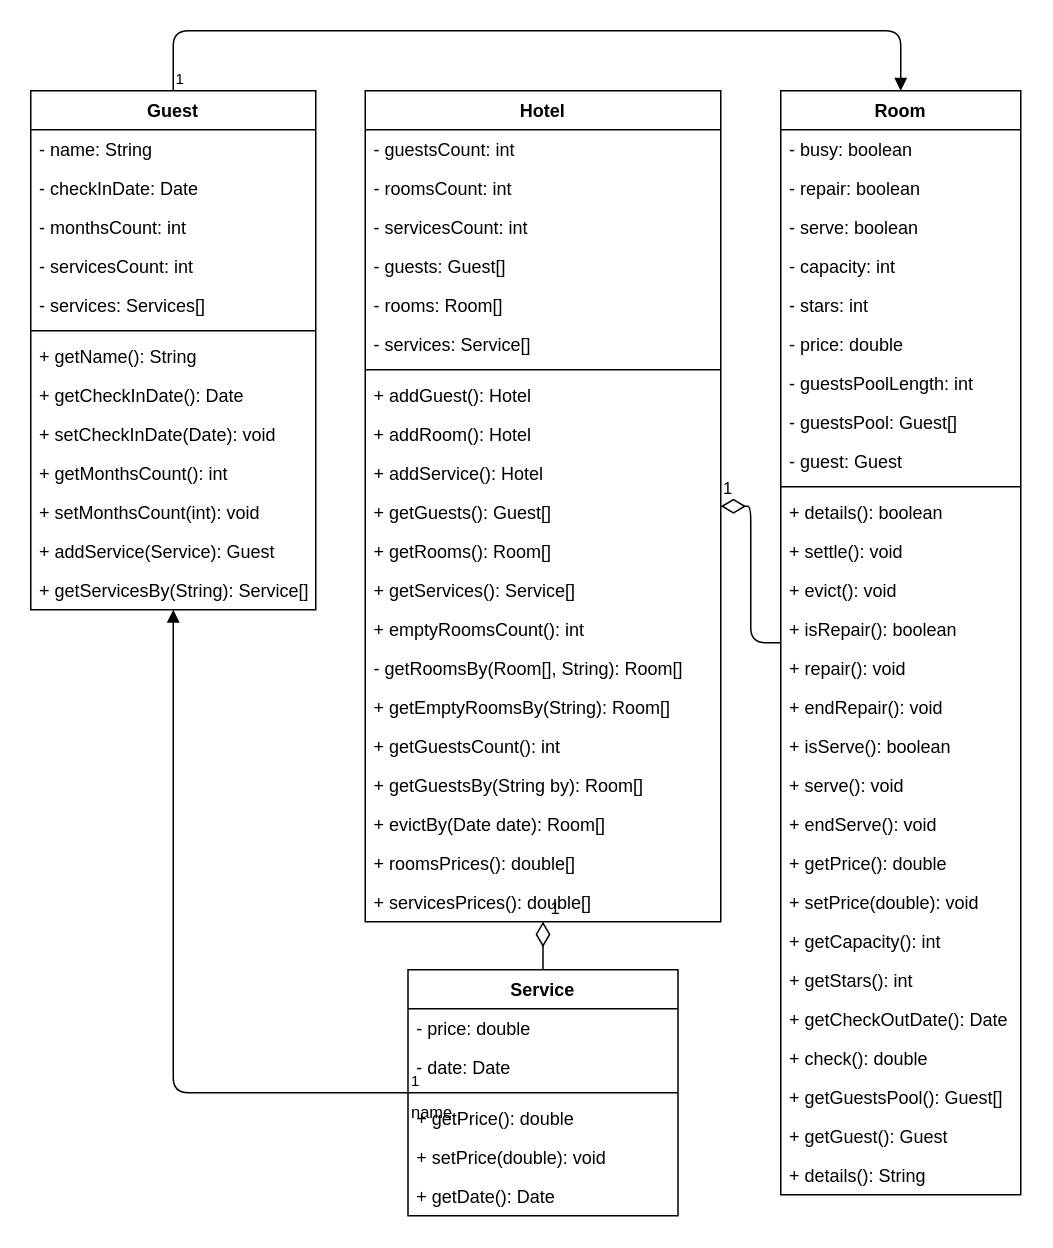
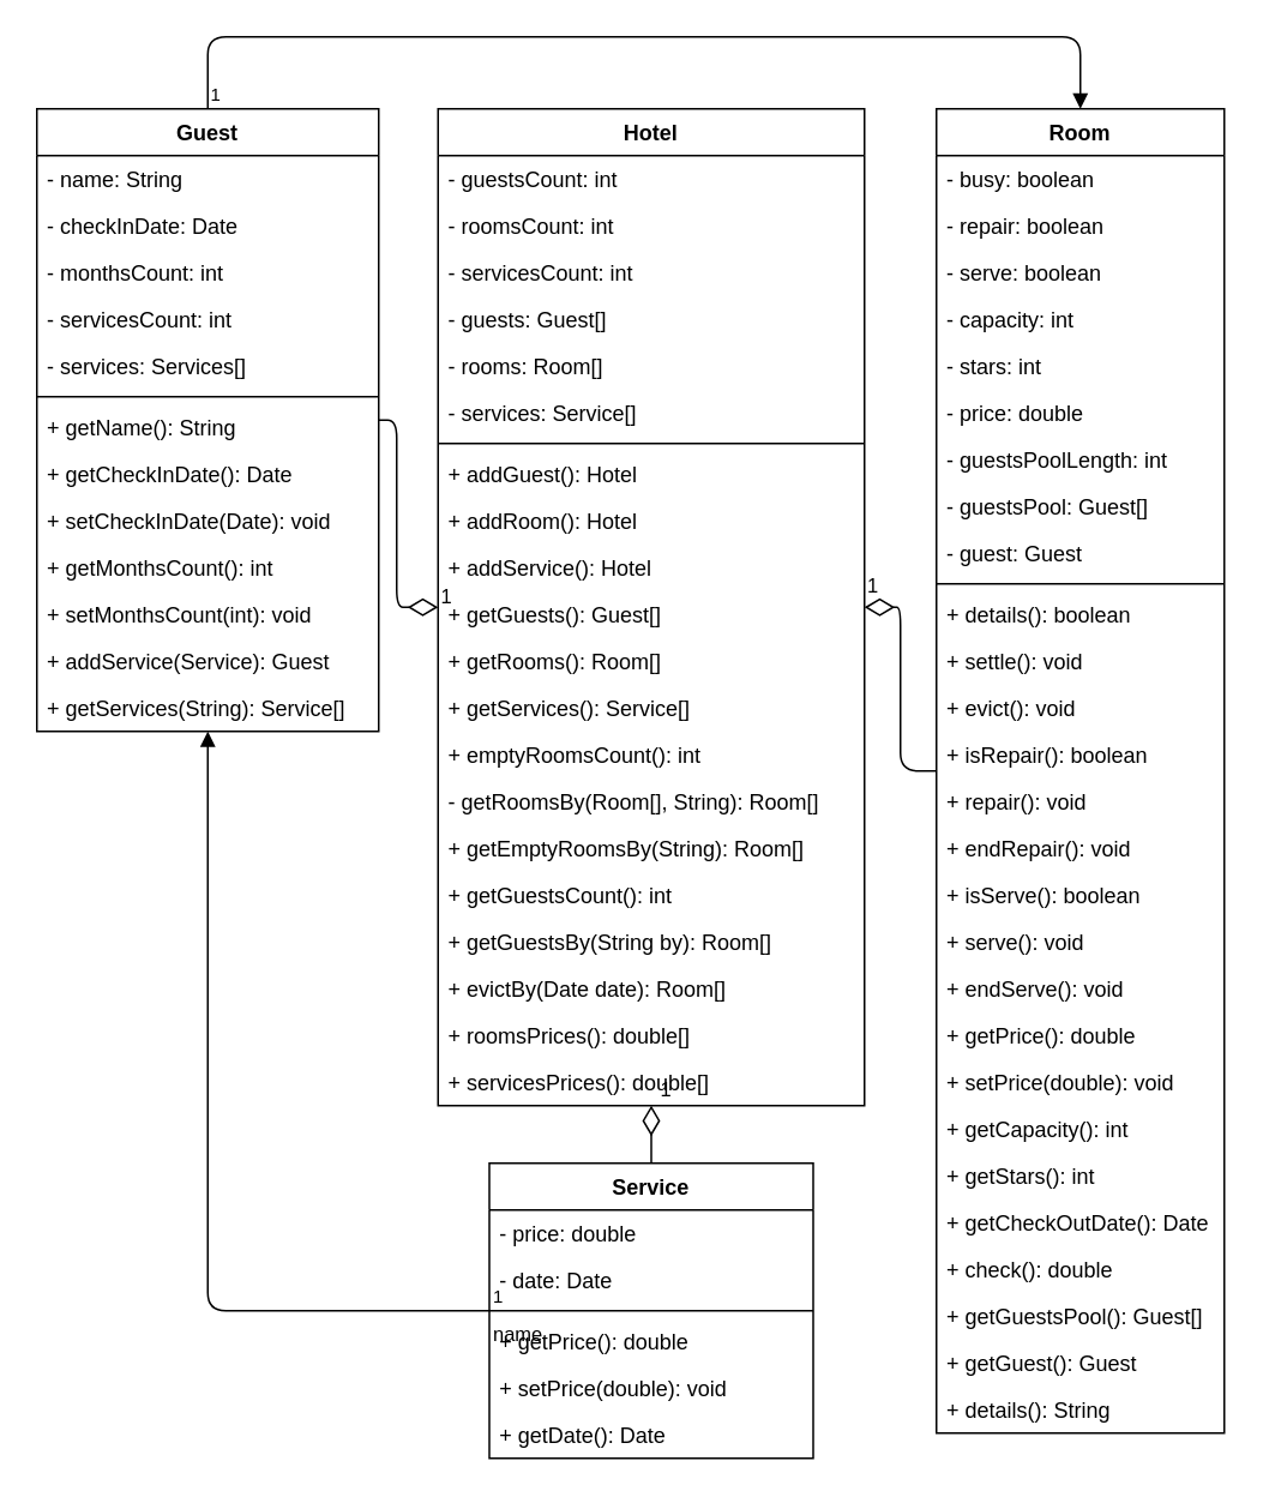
+ <mxCell id="4" value="1" style="endArrow=none;html=1;endSize=12;startArrow=diamondThin;startSize=14;startFill=0;edgeStyle=orthogonalEdgeStyle;align=left;verticalAlign=bottom;endFill=0;" edge="1" parent="1" source="9" target="60"><mxGeometry x="-1" y="3" relative="1" as="geometry"><mxPoint x="350" y="280" as="sourcePoint" /><mxPoint x="510" y="280" as="targetPoint" /><Array as="points"><mxPoint x="220" y="337" /><mxPoint x="220" y="233" /></Array></mxGeometry></mxCell>
- <mxCell id="73" value="+ getServicesBy(String): Service[]" style="text;strokeColor=none;fillColor=none;align=left;verticalAlign=top;spacingLeft=4;spacingRight=4;overflow=hidden;rotatable=0;points=[[0,0.5],[1,0.5]];portConstraint=eastwest;" vertex="1" parent="60"><mxGeometry y="320" width="190" height="26" as="geometry" /></mxCell>
+ <mxCell id="73" value="+ getServices(String): Service[]" style="text;strokeColor=none;fillColor=none;align=left;verticalAlign=top;spacingLeft=4;spacingRight=4;overflow=hidden;rotatable=0;points=[[0,0.5],[1,0.5]];portConstraint=eastwest;" vertex="1" parent="60"><mxGeometry y="320" width="190" height="26" as="geometry" /></mxCell>
